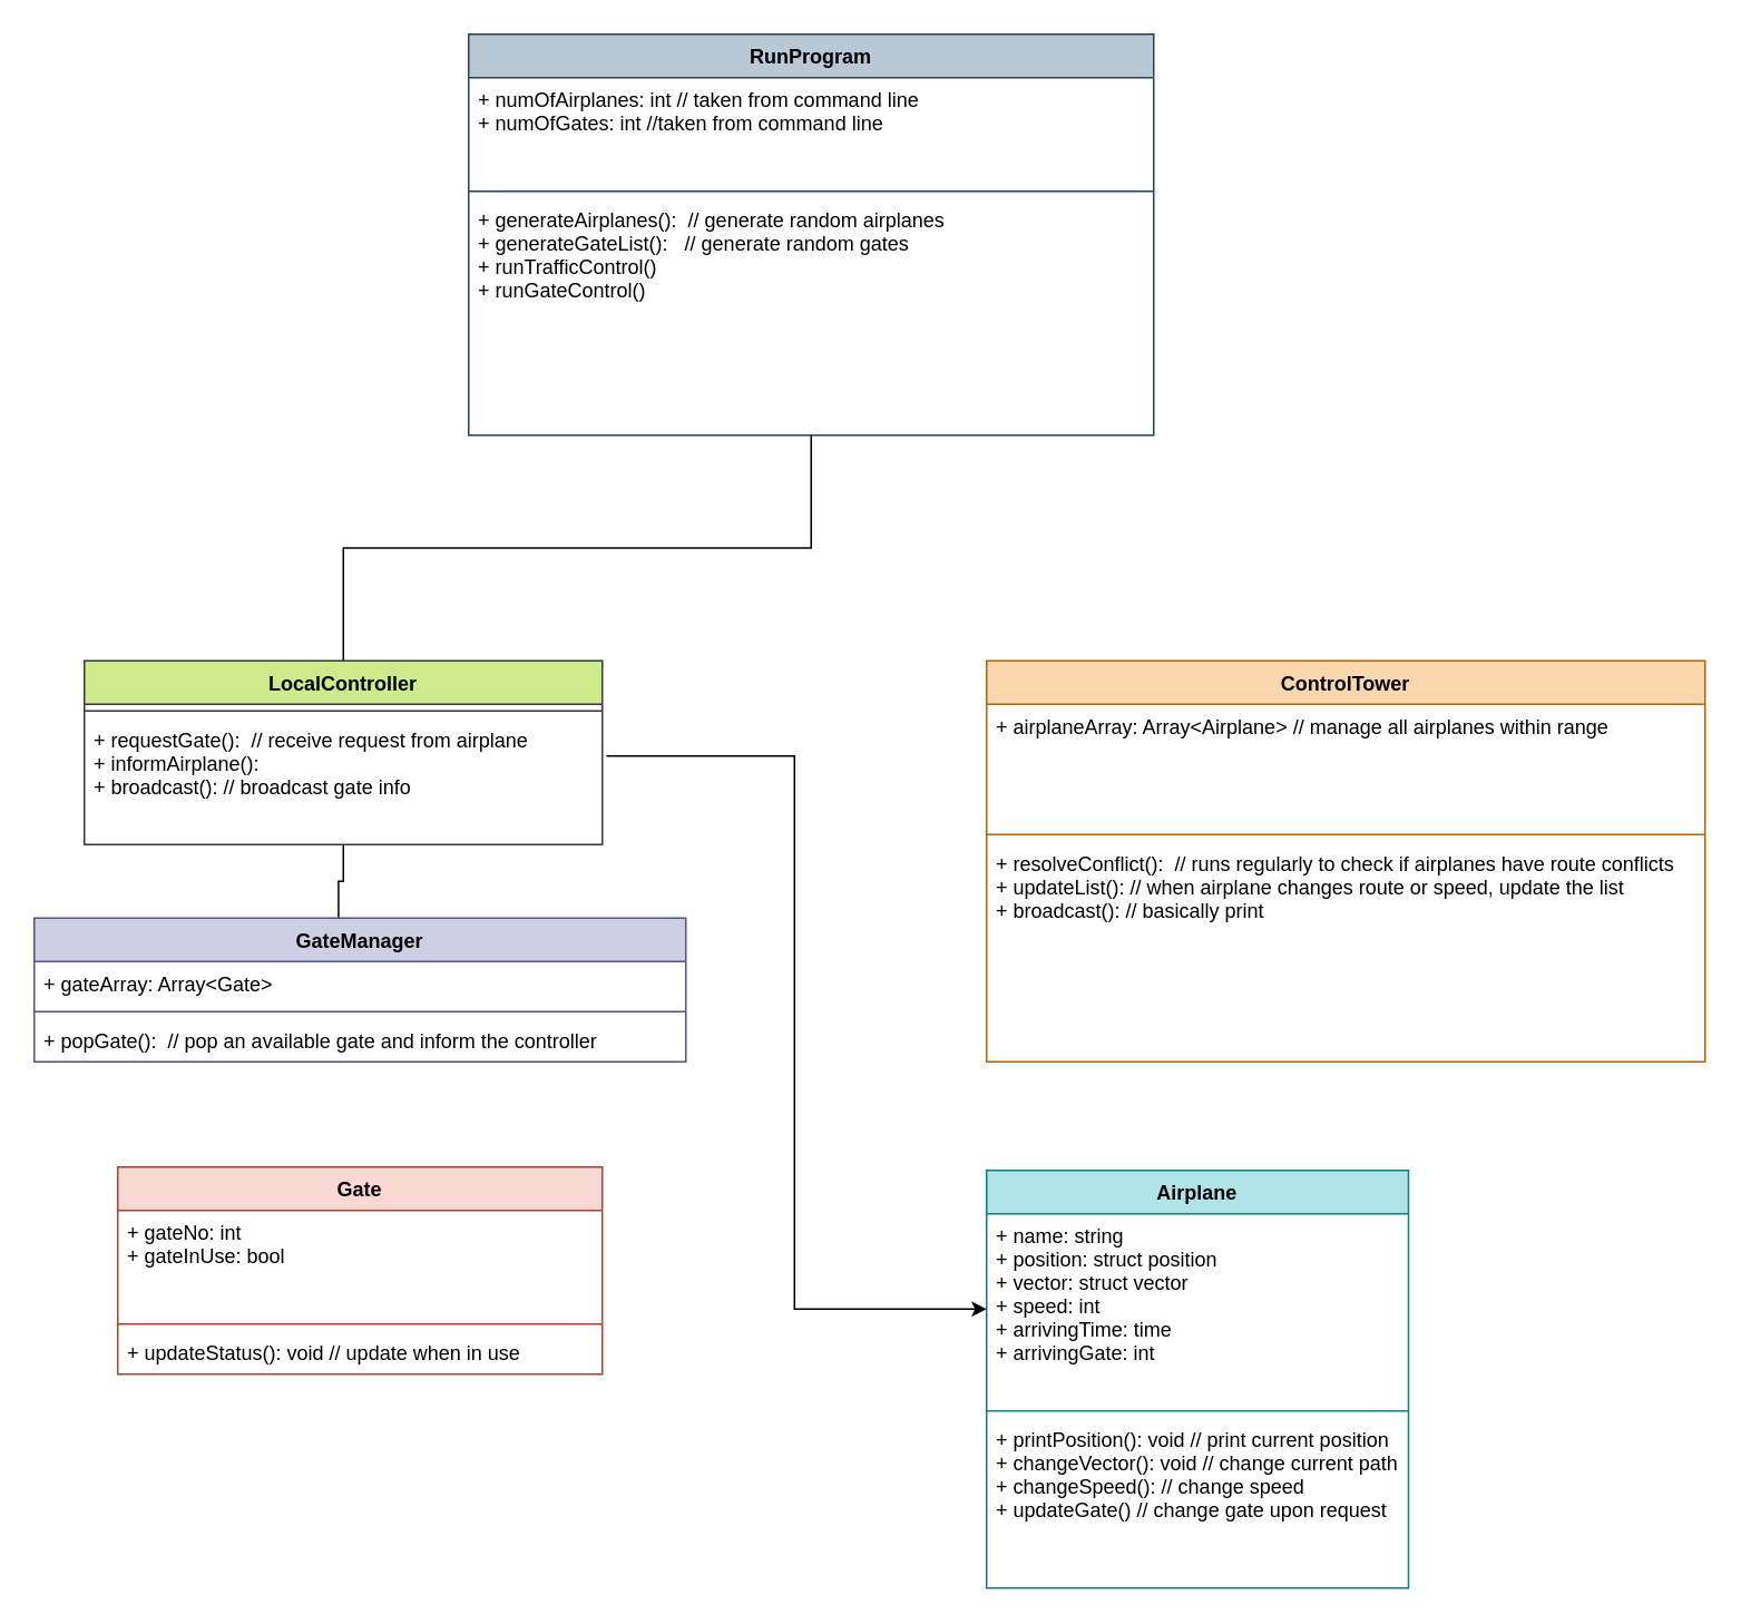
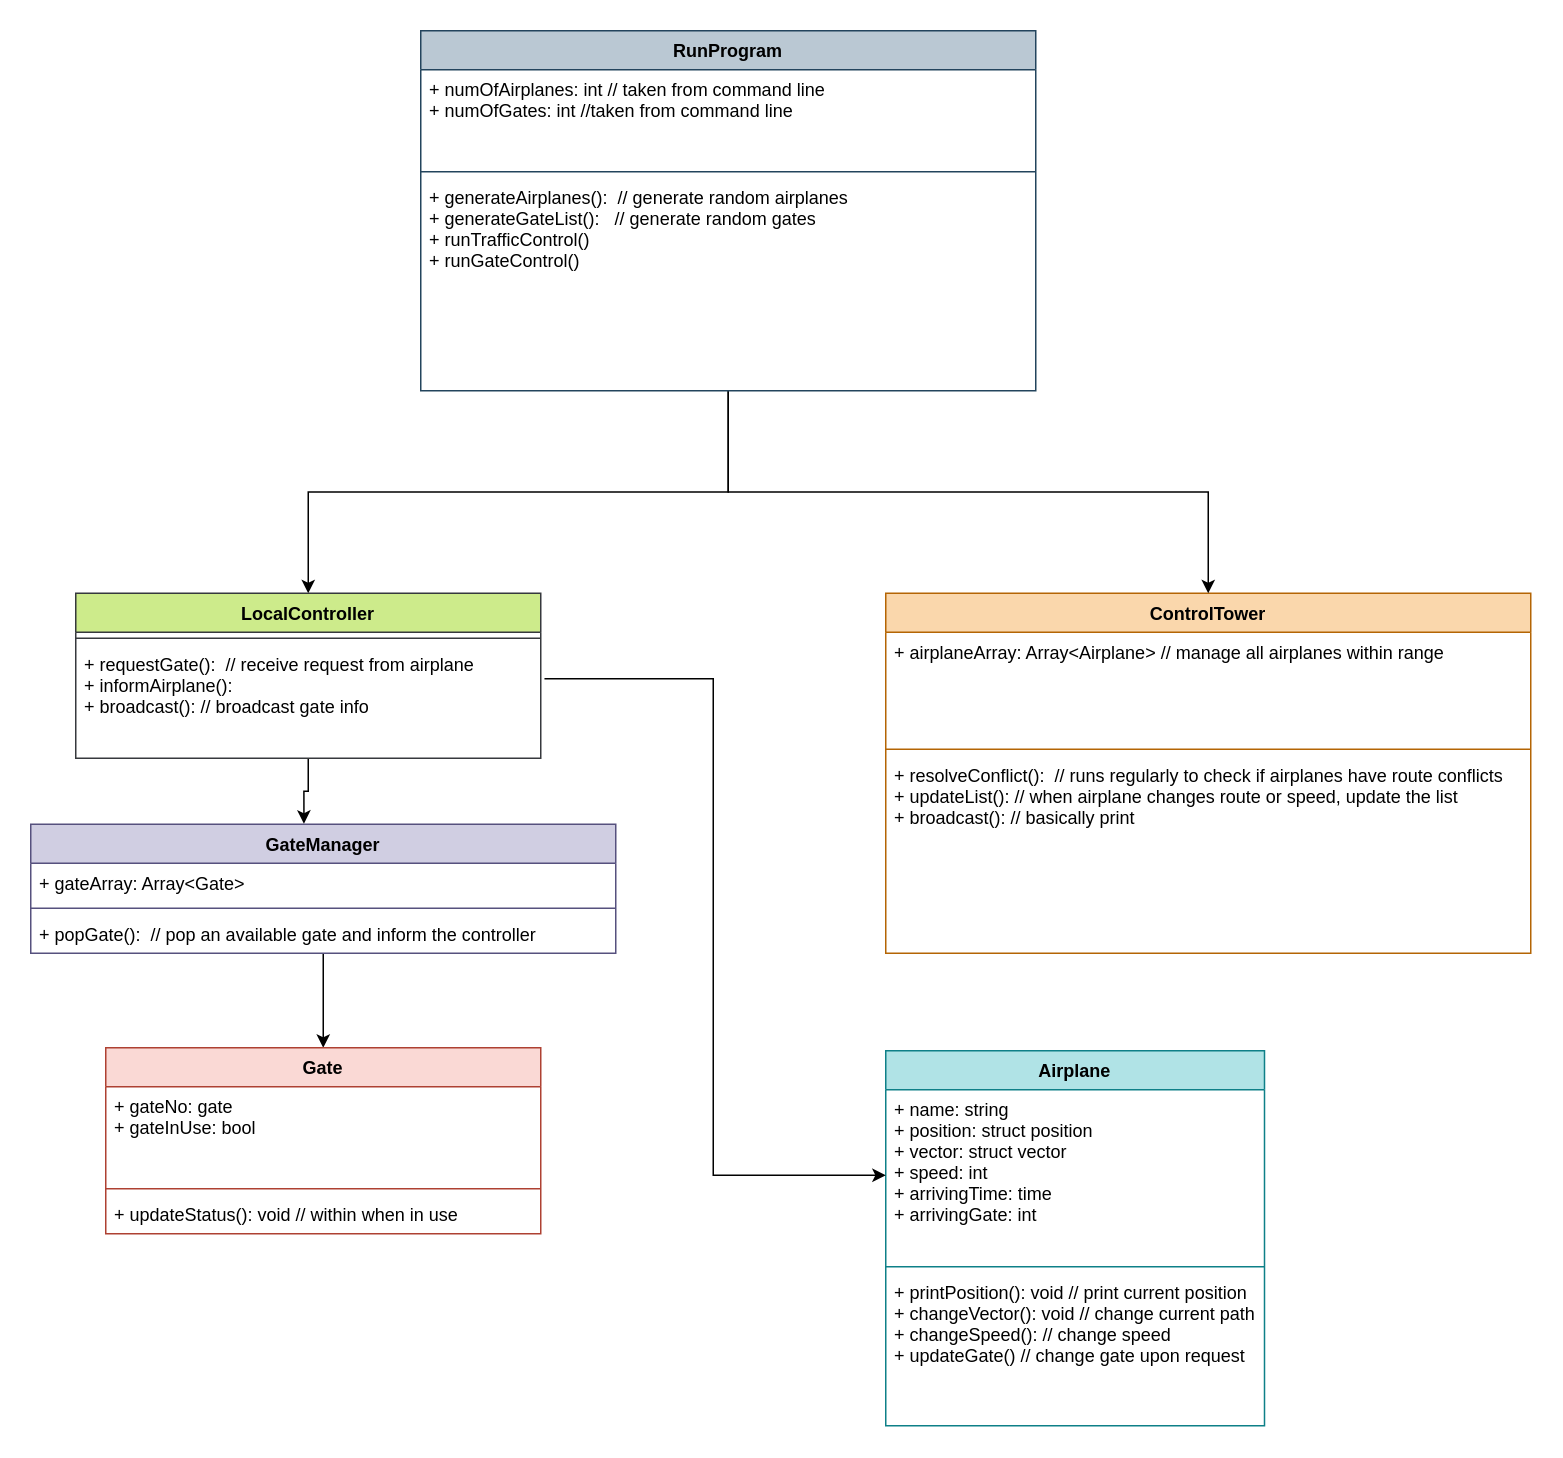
+ <mxCell id="10" style="edgeStyle=orthogonalEdgeStyle;rounded=0;orthogonalLoop=1;jettySize=auto;html=1;entryX=0.5;entryY=0;entryDx=0;entryDy=0;" parent="1" source="12" target="2" edge="1"><mxGeometry relative="1" as="geometry" /></mxCell>
- <mxCell id="11" style="edgeStyle=orthogonalEdgeStyle;rounded=0;orthogonalLoop=1;jettySize=auto;html=1;endArrow=none;" parent="1" source="12" target="23" edge="1"><mxGeometry relative="1" as="geometry" /></mxCell>
+ <mxCell id="11" style="edgeStyle=orthogonalEdgeStyle;rounded=0;orthogonalLoop=1;jettySize=auto;html=1;" parent="1" source="12" target="23" edge="1"><mxGeometry relative="1" as="geometry" /></mxCell>
- <mxCell id="21" style="edgeStyle=orthogonalEdgeStyle;rounded=0;orthogonalLoop=1;jettySize=auto;html=1;entryX=0.467;entryY=-0.004;entryDx=0;entryDy=0;entryPerimeter=0;endArrow=none;" parent="1" source="23" target="17" edge="1"><mxGeometry relative="1" as="geometry" /></mxCell>
+ <mxCell id="21" style="edgeStyle=orthogonalEdgeStyle;rounded=0;orthogonalLoop=1;jettySize=auto;html=1;entryX=0.467;entryY=-0.004;entryDx=0;entryDy=0;entryPerimeter=0;" parent="1" source="23" target="17" edge="1"><mxGeometry relative="1" as="geometry" /></mxCell>
+ <mxCell id="16" style="edgeStyle=orthogonalEdgeStyle;rounded=0;orthogonalLoop=1;jettySize=auto;html=1;entryX=0.5;entryY=0;entryDx=0;entryDy=0;" parent="1" source="17" target="26" edge="1"><mxGeometry relative="1" as="geometry" /></mxCell>
- <mxCell id="27" value="+ gateNo: int&#10;+ gateInUse: bool" style="text;strokeColor=none;fillColor=none;align=left;verticalAlign=top;spacingLeft=4;spacingRight=4;overflow=hidden;rotatable=0;points=[[0,0.5],[1,0.5]];portConstraint=eastwest;" parent="26" vertex="1"><mxGeometry y="26" width="290" height="64" as="geometry" /></mxCell>
+ <mxCell id="27" value="+ gateNo: gate&#10;+ gateInUse: bool" style="text;strokeColor=none;fillColor=none;align=left;verticalAlign=top;spacingLeft=4;spacingRight=4;overflow=hidden;rotatable=0;points=[[0,0.5],[1,0.5]];portConstraint=eastwest;" parent="26" vertex="1"><mxGeometry y="26" width="290" height="64" as="geometry" /></mxCell>
- <mxCell id="29" value="+ updateStatus(): void // update when in use" style="text;strokeColor=none;fillColor=none;align=left;verticalAlign=top;spacingLeft=4;spacingRight=4;overflow=hidden;rotatable=0;points=[[0,0.5],[1,0.5]];portConstraint=eastwest;" parent="26" vertex="1"><mxGeometry y="98" width="290" height="26" as="geometry" /></mxCell>
+ <mxCell id="29" value="+ updateStatus(): void // within when in use" style="text;strokeColor=none;fillColor=none;align=left;verticalAlign=top;spacingLeft=4;spacingRight=4;overflow=hidden;rotatable=0;points=[[0,0.5],[1,0.5]];portConstraint=eastwest;" parent="26" vertex="1"><mxGeometry y="98" width="290" height="26" as="geometry" /></mxCell>
